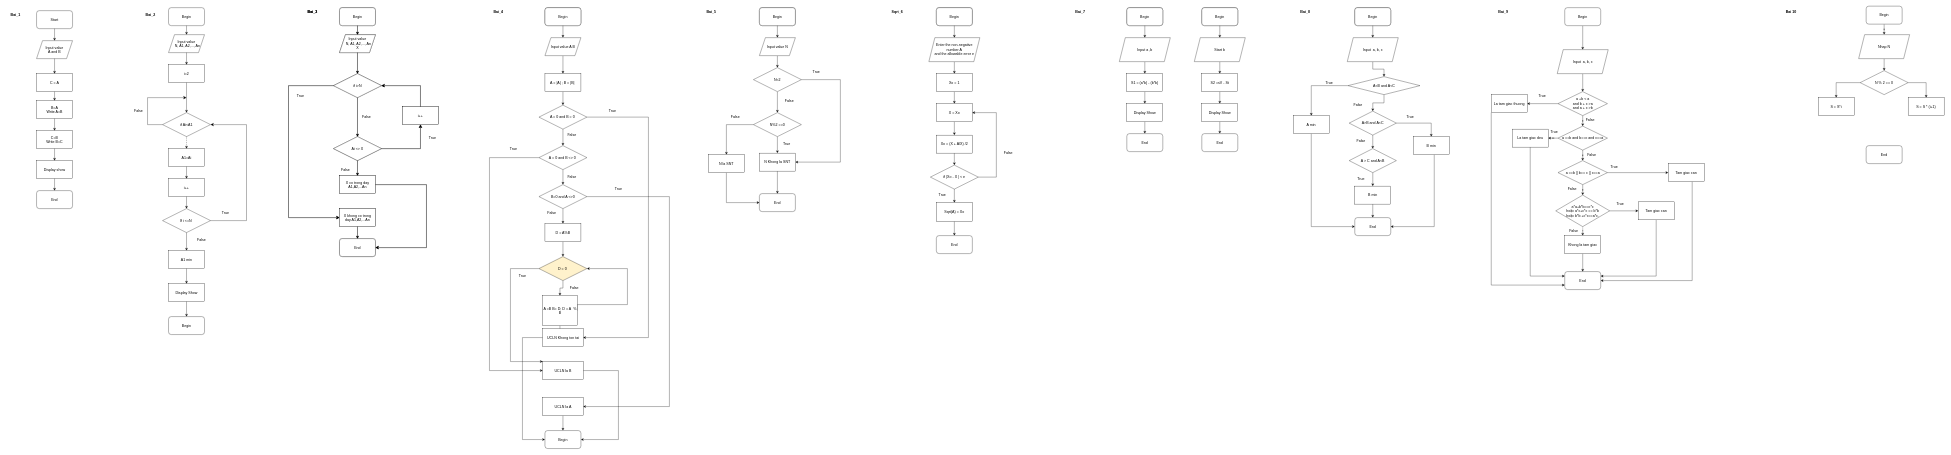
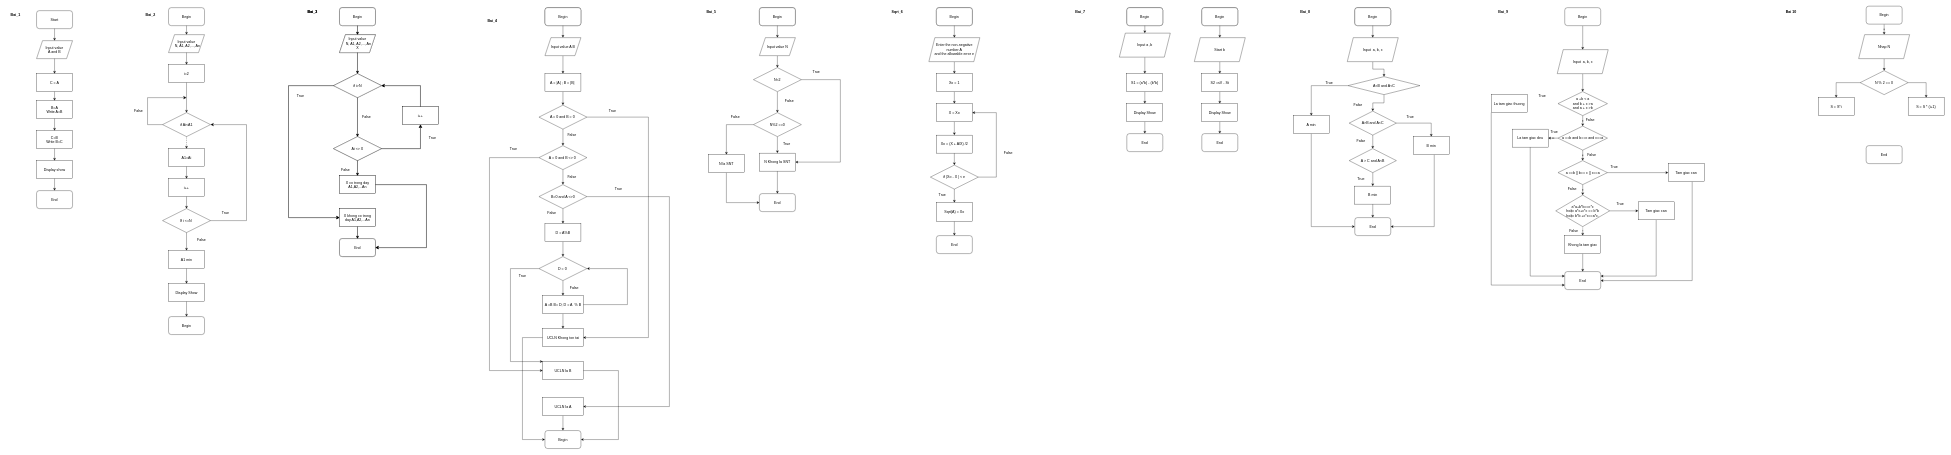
- <mxCell id="81" value="&lt;b&gt;Bai_4&lt;br&gt;&lt;/b&gt;" style="text;html=1;strokeColor=none;fillColor=none;align=center;verticalAlign=middle;whiteSpace=wrap;rounded=0;" parent="1" vertex="1"><mxGeometry x="1630" width="60" height="30" as="geometry" y="25" /></mxCell>
+ <mxCell id="81" value="&lt;b&gt;Bai_4&lt;br&gt;&lt;/b&gt;" style="text;html=1;strokeColor=none;fillColor=none;align=center;verticalAlign=middle;whiteSpace=wrap;rounded=0;" parent="1" vertex="1"><mxGeometry x="1610" y="55" width="60" height="30" as="geometry" /></mxCell>
- <mxCell id="167" value="Input a ,b" style="shape=parallelogram;perimeter=parallelogramPerimeter;whiteSpace=wrap;html=1;fixedSize=1;" parent="1" vertex="1"><mxGeometry x="3730" y="125" width="170" height="80" as="geometry" /></mxCell>
+ <mxCell id="167" value="Input a ,b" style="shape=parallelogram;perimeter=parallelogramPerimeter;whiteSpace=wrap;html=1;fixedSize=1;" parent="1" vertex="1"><mxGeometry x="3730" y="110" width="170" height="80" as="geometry" /></mxCell>
- <mxCell id="214" value="" style="edgeStyle=orthogonalEdgeStyle;rounded=0;orthogonalLoop=1;jettySize=auto;html=1;" parent="1" source="216" target="219" edge="1"><mxGeometry relative="1" as="geometry" /></mxCell>
- <mxCell id="101" value="D = 0&amp;nbsp;" style="rhombus;whiteSpace=wrap;html=1;fillColor=#fff2cc;" parent="1" vertex="1"><mxGeometry x="1795" y="855" width="160" height="80" as="geometry" /></mxCell>
+ <mxCell id="101" value="D = 0&amp;nbsp;" style="rhombus;whiteSpace=wrap;html=1;" parent="1" vertex="1"><mxGeometry x="1795" y="855" width="160" height="80" as="geometry" /></mxCell>
- <mxCell id="104" value="A =B B= D; D = A&amp;nbsp; % B" style="rounded=0;whiteSpace=wrap;html=1;" parent="1" vertex="1"><mxGeometry x="1807.5" y="985" width="115" height="100" as="geometry" /></mxCell>
+ <mxCell id="104" value="A =B B= D; D = A&amp;nbsp; % B" style="rounded=0;whiteSpace=wrap;html=1;" parent="1" vertex="1"><mxGeometry x="1807.5" y="985" width="135" height="60" as="geometry" /></mxCell>
